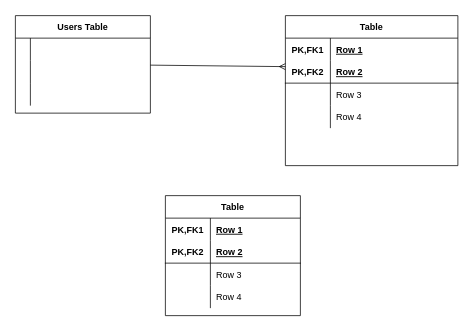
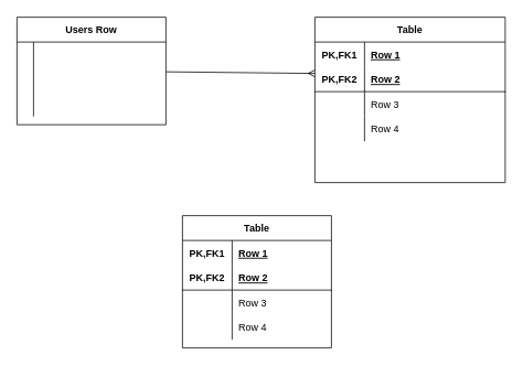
- <mxCell id="3" value="Users Table" style="shape=table;startSize=30;container=1;collapsible=1;childLayout=tableLayout;fixedRows=1;rowLines=0;fontStyle=1;align=center;resizeLast=1;" parent="1" vertex="1"><mxGeometry x="20" y="20" width="180" height="130" as="geometry" /></mxCell>
+ <mxCell id="3" value="Users Row" style="shape=table;startSize=30;container=1;collapsible=1;childLayout=tableLayout;fixedRows=1;rowLines=0;fontStyle=1;align=center;resizeLast=1;" parent="1" vertex="1"><mxGeometry x="20" y="20" width="180" height="130" as="geometry" /></mxCell>
